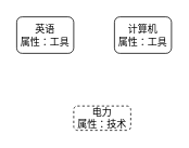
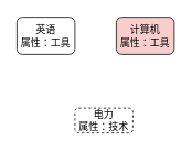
- <mxCell id="3" value="&lt;div&gt;计算机&lt;/div&gt;&lt;div&gt;属性：工具&lt;br&gt;&lt;/div&gt;" style="rounded=1;whiteSpace=wrap;html=1;" vertex="1" parent="1"><mxGeometry x="140" y="20" width="70" height="45" as="geometry" /></mxCell>
+ <mxCell id="3" value="&lt;div&gt;计算机&lt;/div&gt;&lt;div&gt;属性：工具&lt;br&gt;&lt;/div&gt;" style="rounded=1;whiteSpace=wrap;html=1;fillColor=#f8cecc;" vertex="1" parent="1"><mxGeometry x="140" y="20" width="70" height="45" as="geometry" /></mxCell>
